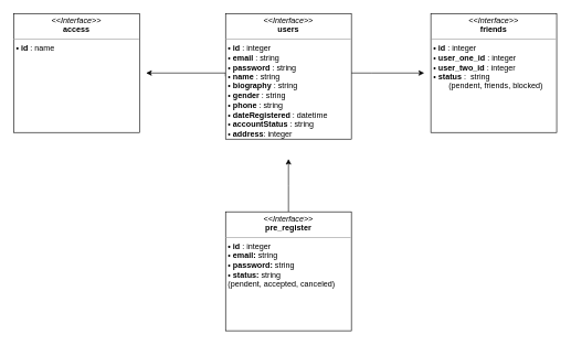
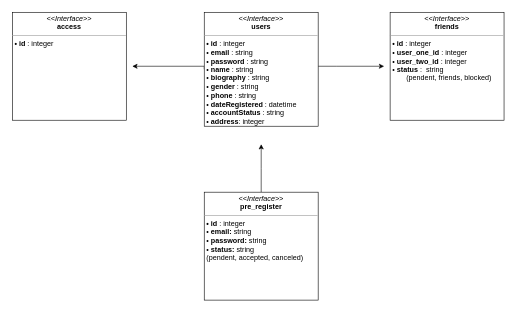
- <mxCell id="6" value="&lt;p style=&quot;margin: 0px ; margin-top: 4px ; text-align: center&quot;&gt;&lt;i&gt;&amp;lt;&amp;lt;Interface&amp;gt;&amp;gt;&lt;/i&gt;&lt;br&gt;&lt;b&gt;access&lt;/b&gt;&lt;/p&gt;&lt;hr size=&quot;1&quot;&gt;&lt;p style=&quot;margin: 0px ; margin-left: 4px&quot;&gt;&lt;b&gt;• id&lt;/b&gt; : name&lt;/p&gt;&lt;p style=&quot;margin: 0px ; margin-left: 4px&quot;&gt;&lt;br&gt;&lt;/p&gt;&lt;p style=&quot;margin: 0px ; margin-left: 4px&quot;&gt;&lt;br&gt;&lt;/p&gt;&lt;p style=&quot;margin: 0px ; margin-left: 4px&quot;&gt;&lt;br&gt;&lt;/p&gt;" style="verticalAlign=top;align=left;overflow=fill;fontSize=12;fontFamily=Helvetica;html=1;rounded=0;shadow=0;comic=0;labelBackgroundColor=none;strokeWidth=1" parent="1" vertex="1"><mxGeometry x="20" y="20" width="190" height="180" as="geometry" /></mxCell>
+ <mxCell id="6" value="&lt;p style=&quot;margin: 0px ; margin-top: 4px ; text-align: center&quot;&gt;&lt;i&gt;&amp;lt;&amp;lt;Interface&amp;gt;&amp;gt;&lt;/i&gt;&lt;br&gt;&lt;b&gt;access&lt;/b&gt;&lt;/p&gt;&lt;hr size=&quot;1&quot;&gt;&lt;p style=&quot;margin: 0px ; margin-left: 4px&quot;&gt;&lt;b&gt;• id&lt;/b&gt; : integer&lt;/p&gt;&lt;p style=&quot;margin: 0px ; margin-left: 4px&quot;&gt;&lt;br&gt;&lt;/p&gt;&lt;p style=&quot;margin: 0px ; margin-left: 4px&quot;&gt;&lt;br&gt;&lt;/p&gt;&lt;p style=&quot;margin: 0px ; margin-left: 4px&quot;&gt;&lt;br&gt;&lt;/p&gt;" style="verticalAlign=top;align=left;overflow=fill;fontSize=12;fontFamily=Helvetica;html=1;rounded=0;shadow=0;comic=0;labelBackgroundColor=none;strokeWidth=1" parent="1" vertex="1"><mxGeometry x="20" y="20" width="190" height="180" as="geometry" /></mxCell>
